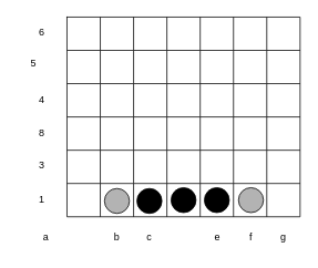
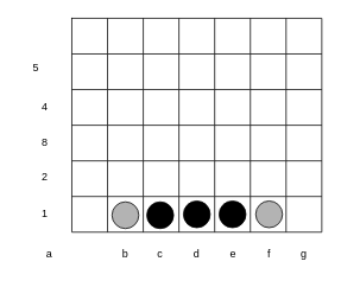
- <mxCell id="69" value="6" style="text;html=1;strokeColor=none;fillColor=none;align=center;verticalAlign=middle;whiteSpace=wrap;rounded=0;shadow=0;sketch=0;" vertex="1" parent="1"><mxGeometry x="30" y="24" width="40" height="30" as="geometry" /></mxCell>
- <mxCell id="65" value="3" style="text;html=1;strokeColor=none;fillColor=none;align=center;verticalAlign=middle;whiteSpace=wrap;rounded=0;shadow=0;sketch=0;" vertex="1" parent="1"><mxGeometry x="30" y="183" width="40" height="30" as="geometry" /></mxCell>
+ <mxCell id="65" value="2" style="text;html=1;strokeColor=none;fillColor=none;align=center;verticalAlign=middle;whiteSpace=wrap;rounded=0;shadow=0;sketch=0;" vertex="1" parent="1"><mxGeometry x="30" y="183" width="40" height="30" as="geometry" /></mxCell>
+ <mxCell id="60" value="d" style="text;html=1;strokeColor=none;fillColor=none;align=center;verticalAlign=middle;whiteSpace=wrap;rounded=0;shadow=0;sketch=0;" vertex="1" parent="1"><mxGeometry x="200" y="270" width="40" height="30" as="geometry" /></mxCell>
